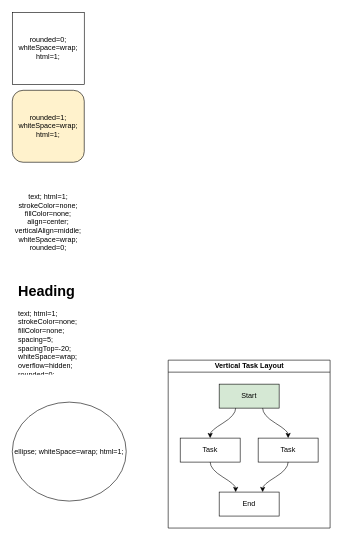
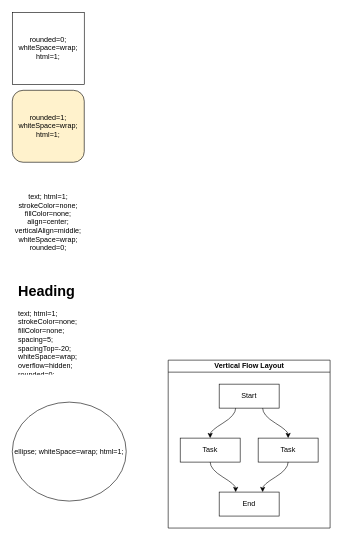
- <mxCell id="7" value="Vertical Task Layout" style="swimlane;html=1;startSize=20;horizontal=1;childLayout=flowLayout;flowOrientation=north;resizable=0;interRankCellSpacing=50;containerType=tree;" vertex="1" parent="1"><mxGeometry x="280" y="600" width="270" height="280" as="geometry"><mxRectangle x="290" y="620" width="150" height="20" as="alternateBounds" /></mxGeometry></mxCell>
+ <mxCell id="7" value="Vertical Flow Layout" style="swimlane;html=1;startSize=20;horizontal=1;childLayout=flowLayout;flowOrientation=north;resizable=0;interRankCellSpacing=50;containerType=tree;" vertex="1" parent="1"><mxGeometry x="280" y="600" width="270" height="280" as="geometry"><mxRectangle x="290" y="620" width="150" height="20" as="alternateBounds" /></mxGeometry></mxCell>
- <mxCell id="8" value="Start" style="whiteSpace=wrap;html=1;fillColor=#d5e8d4;" vertex="1" parent="7"><mxGeometry x="85" y="40" width="100" height="40" as="geometry" /></mxCell>
+ <mxCell id="8" value="Start" style="whiteSpace=wrap;html=1;" vertex="1" parent="7"><mxGeometry x="85" y="40" width="100" height="40" as="geometry" /></mxCell>
